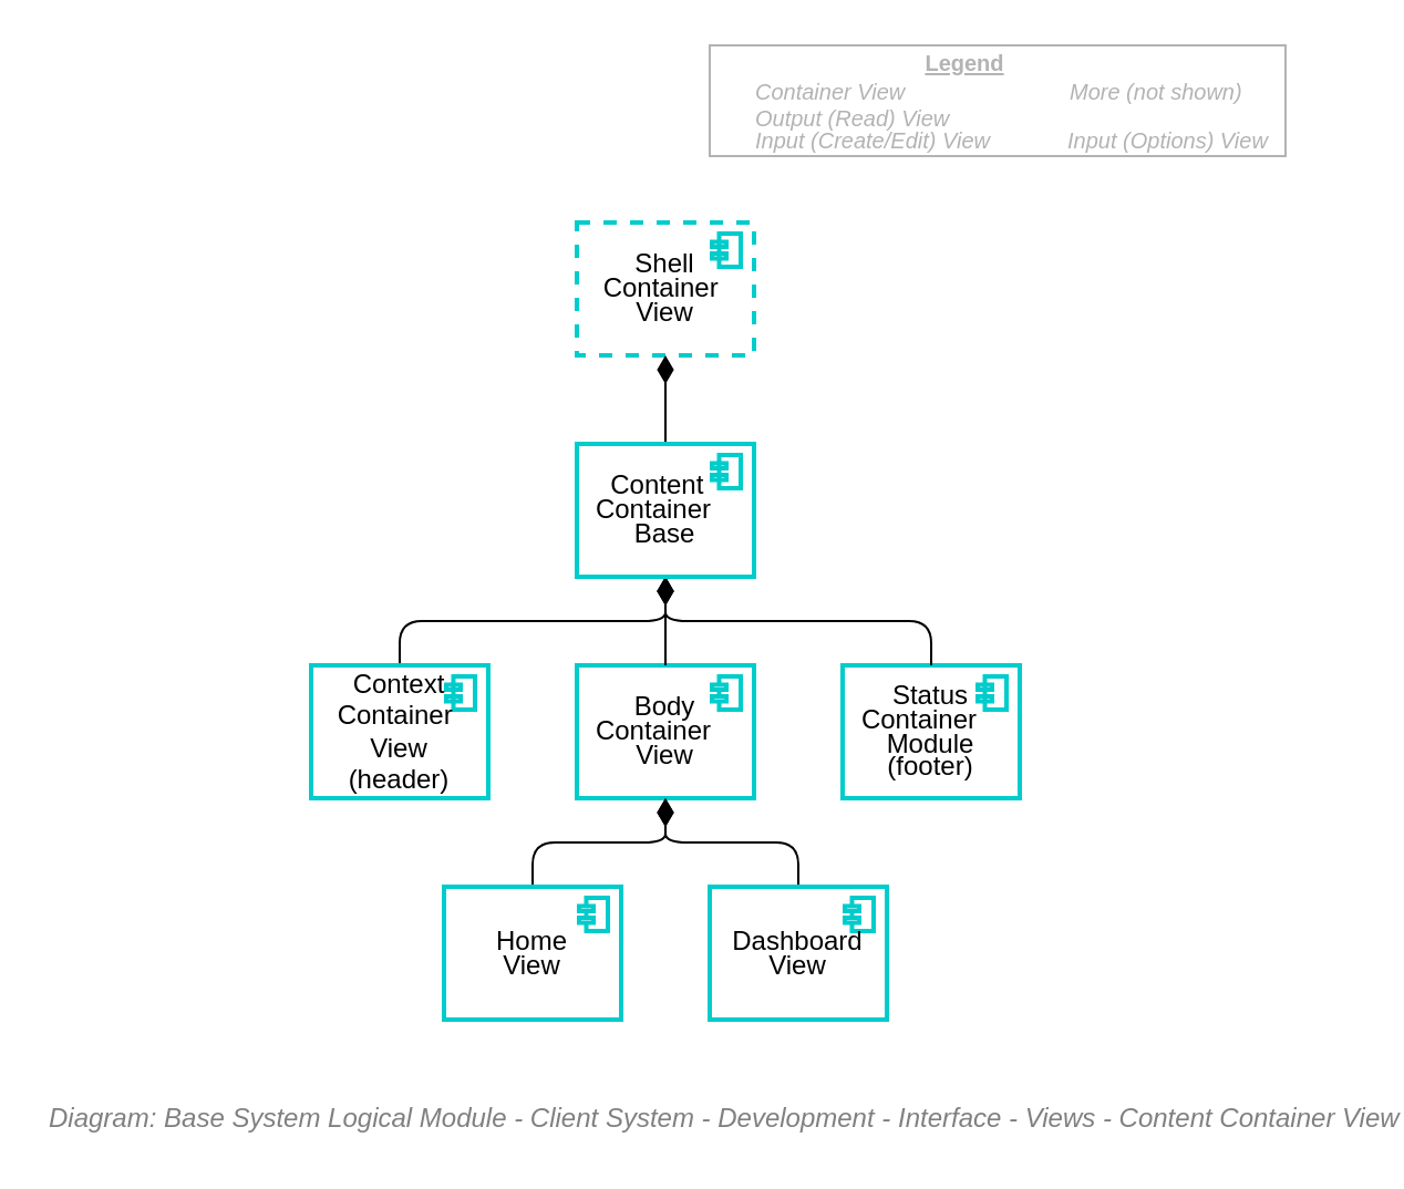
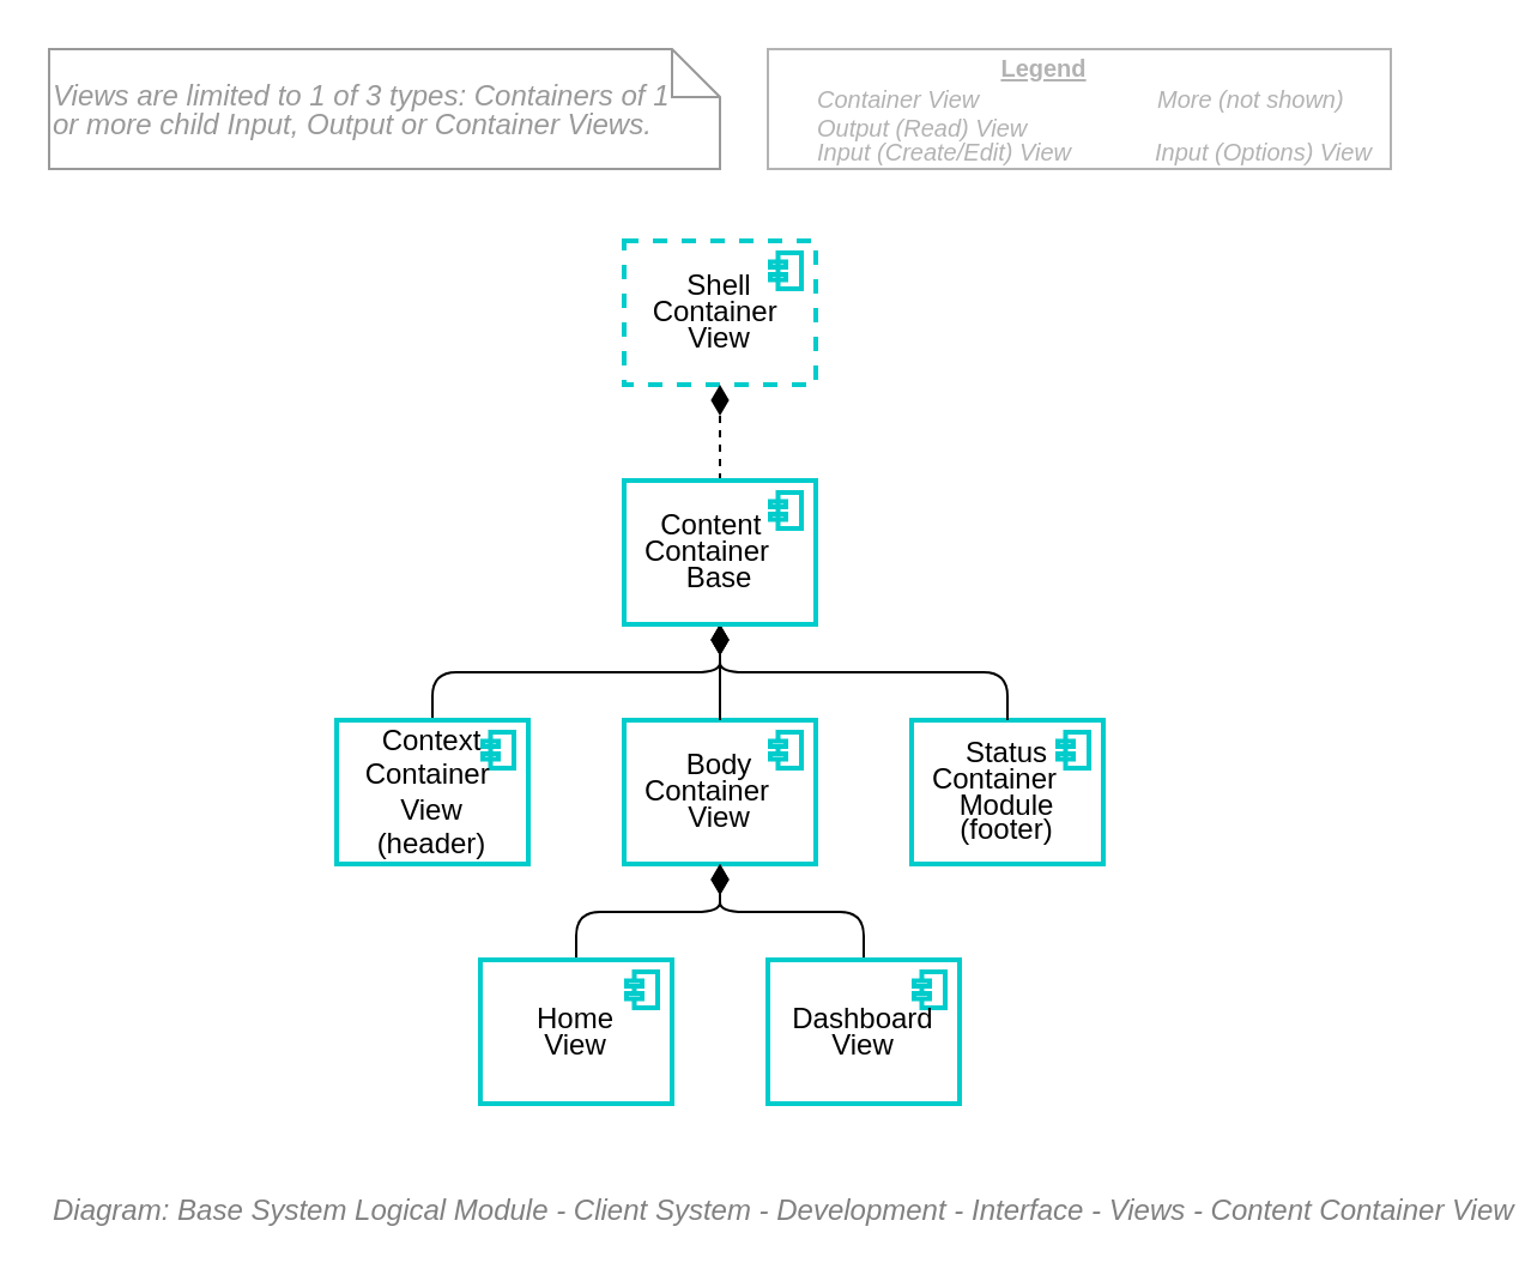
+ <mxCell id="37" value="&lt;p style=&quot;line-height: 100%&quot;&gt;Views are limited to 1 of 3 types: Containers of 1 or more child Input, Output or Container Views.&lt;/p&gt;" style="shape=note;size=20;whiteSpace=wrap;html=1;strokeWidth=1;fillColor=none;fontSize=12;align=left;fontStyle=2;strokeColor=#999999;fontColor=#999999;spacingRight=8;verticalAlign=middle;" vertex="1" parent="36"><mxGeometry width="280" height="50" as="geometry" /></mxCell>
- <mxCell id="18" value="" style="html=1;endArrow=diamondThin;endFill=1;elbow=vertical;endSize=10;fontSize=12;entryX=0.5;entryY=1;entryDx=0;entryDy=0;entryPerimeter=0;verticalAlign=middle;exitX=0.5;exitY=0;exitDx=0;exitDy=0;exitPerimeter=0;" edge="1" parent="1" source="20" target="15"><mxGeometry width="160" relative="1" as="geometry"><mxPoint x="420" y="200" as="sourcePoint" /><mxPoint x="310" y="150" as="targetPoint" /></mxGeometry></mxCell>
+ <mxCell id="18" value="" style="html=1;endArrow=diamondThin;endFill=1;elbow=vertical;endSize=10;fontSize=12;entryX=0.5;entryY=1;entryDx=0;entryDy=0;entryPerimeter=0;verticalAlign=middle;exitX=0.5;exitY=0;exitDx=0;exitDy=0;exitPerimeter=0;dashed=1;" edge="1" parent="1" source="20" target="15"><mxGeometry width="160" relative="1" as="geometry"><mxPoint x="420" y="200" as="sourcePoint" /><mxPoint x="310" y="150" as="targetPoint" /></mxGeometry></mxCell>
